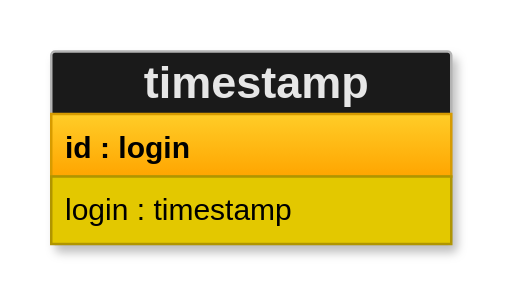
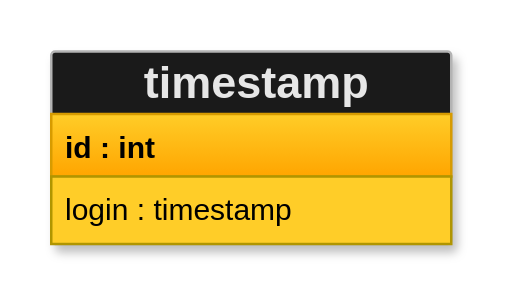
- <mxCell id="4" value="&lt;b&gt;id : login&lt;/b&gt;" style="html=1;align=left;spacingLeft=4;verticalAlign=top;strokeColor=#d79b00;fillColor=#ffcd28;gradientColor=#ffa500;fontColor=#000000;" parent="2" vertex="1"><mxGeometry y="25" width="160" height="25" as="geometry" /></mxCell>
+ <mxCell id="4" value="&lt;b&gt;id : int&lt;/b&gt;" style="html=1;align=left;spacingLeft=4;verticalAlign=top;strokeColor=#d79b00;fillColor=#ffcd28;gradientColor=#ffa500;fontColor=#000000;" parent="2" vertex="1"><mxGeometry y="25" width="160" height="25" as="geometry" /></mxCell>
- <mxCell id="5" value="login : timestamp" style="html=1;align=left;spacingLeft=4;verticalAlign=top;strokeColor=#B09500;fillColor=#e3c800;fontColor=#000000;rounded=0;" parent="2" vertex="1"><mxGeometry y="50" width="160" height="27" as="geometry" /></mxCell>
+ <mxCell id="5" value="login : timestamp" style="html=1;align=left;spacingLeft=4;verticalAlign=top;strokeColor=#B09500;fillColor=#ffcd28;fontColor=#000000;rounded=0;" parent="2" vertex="1"><mxGeometry y="50" width="160" height="27" as="geometry" /></mxCell>
